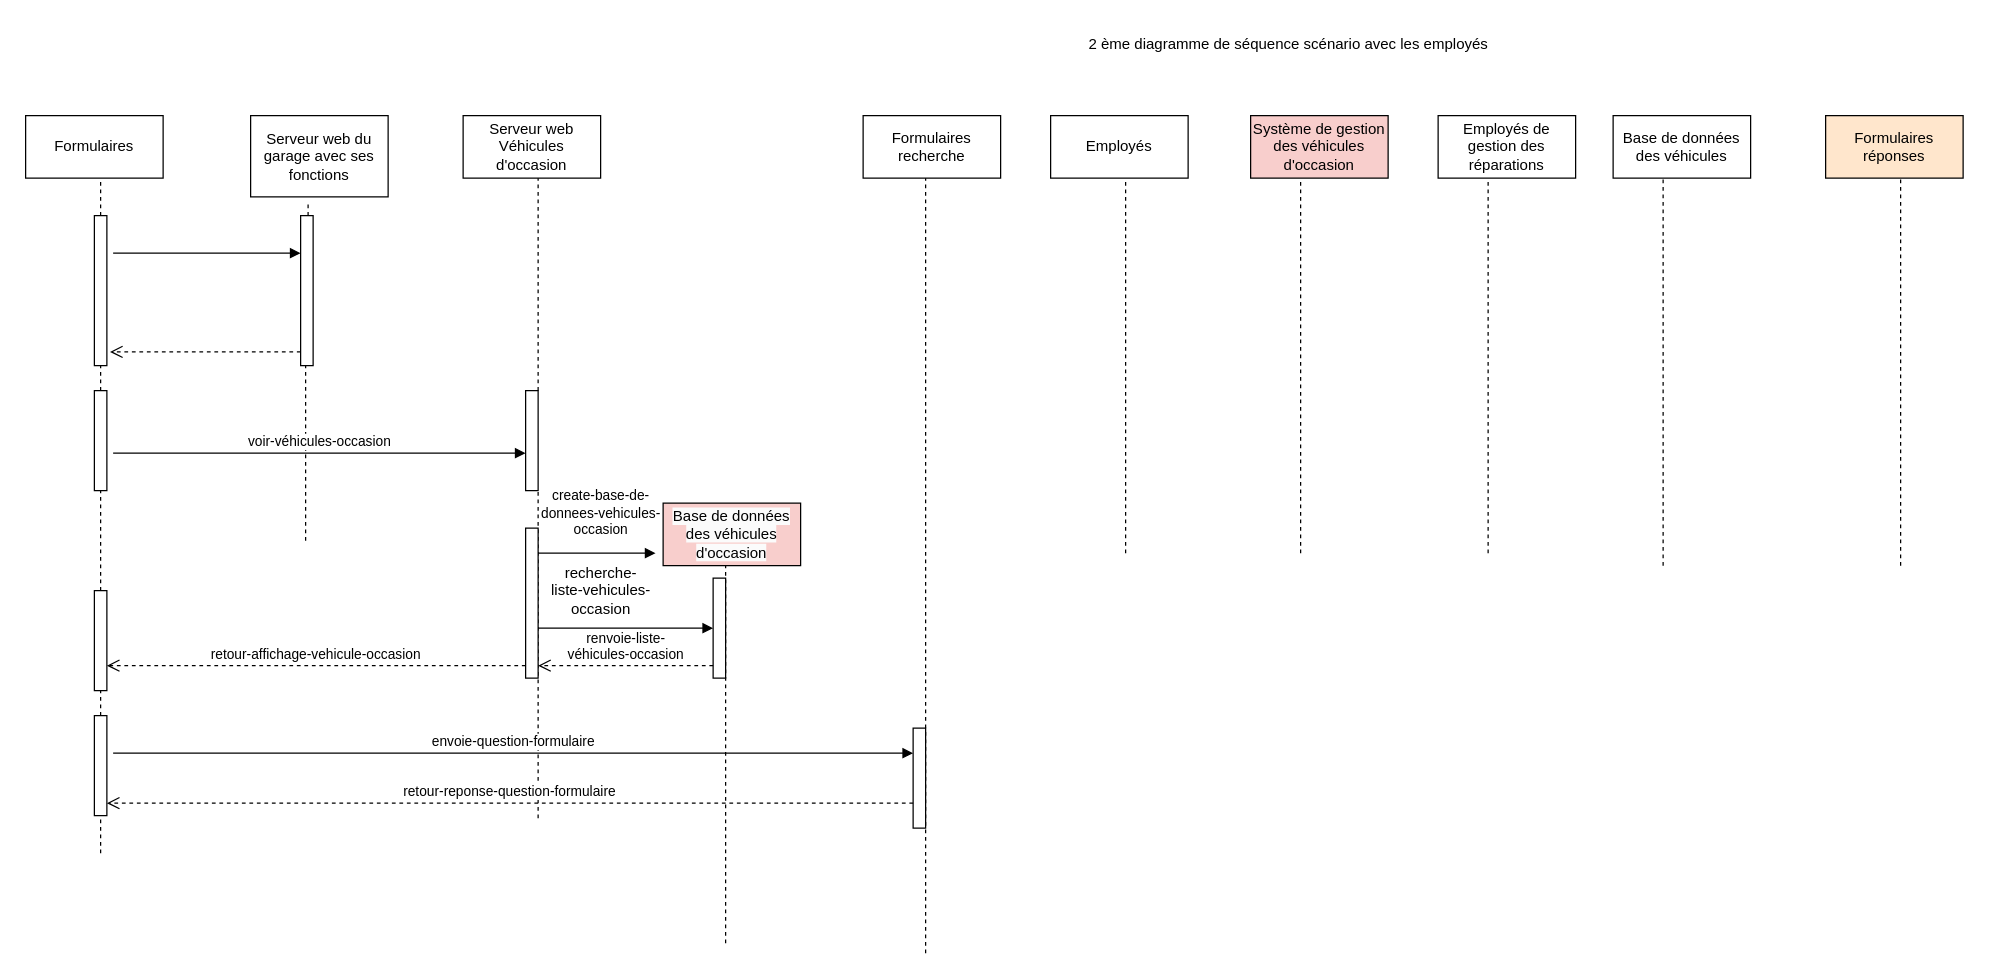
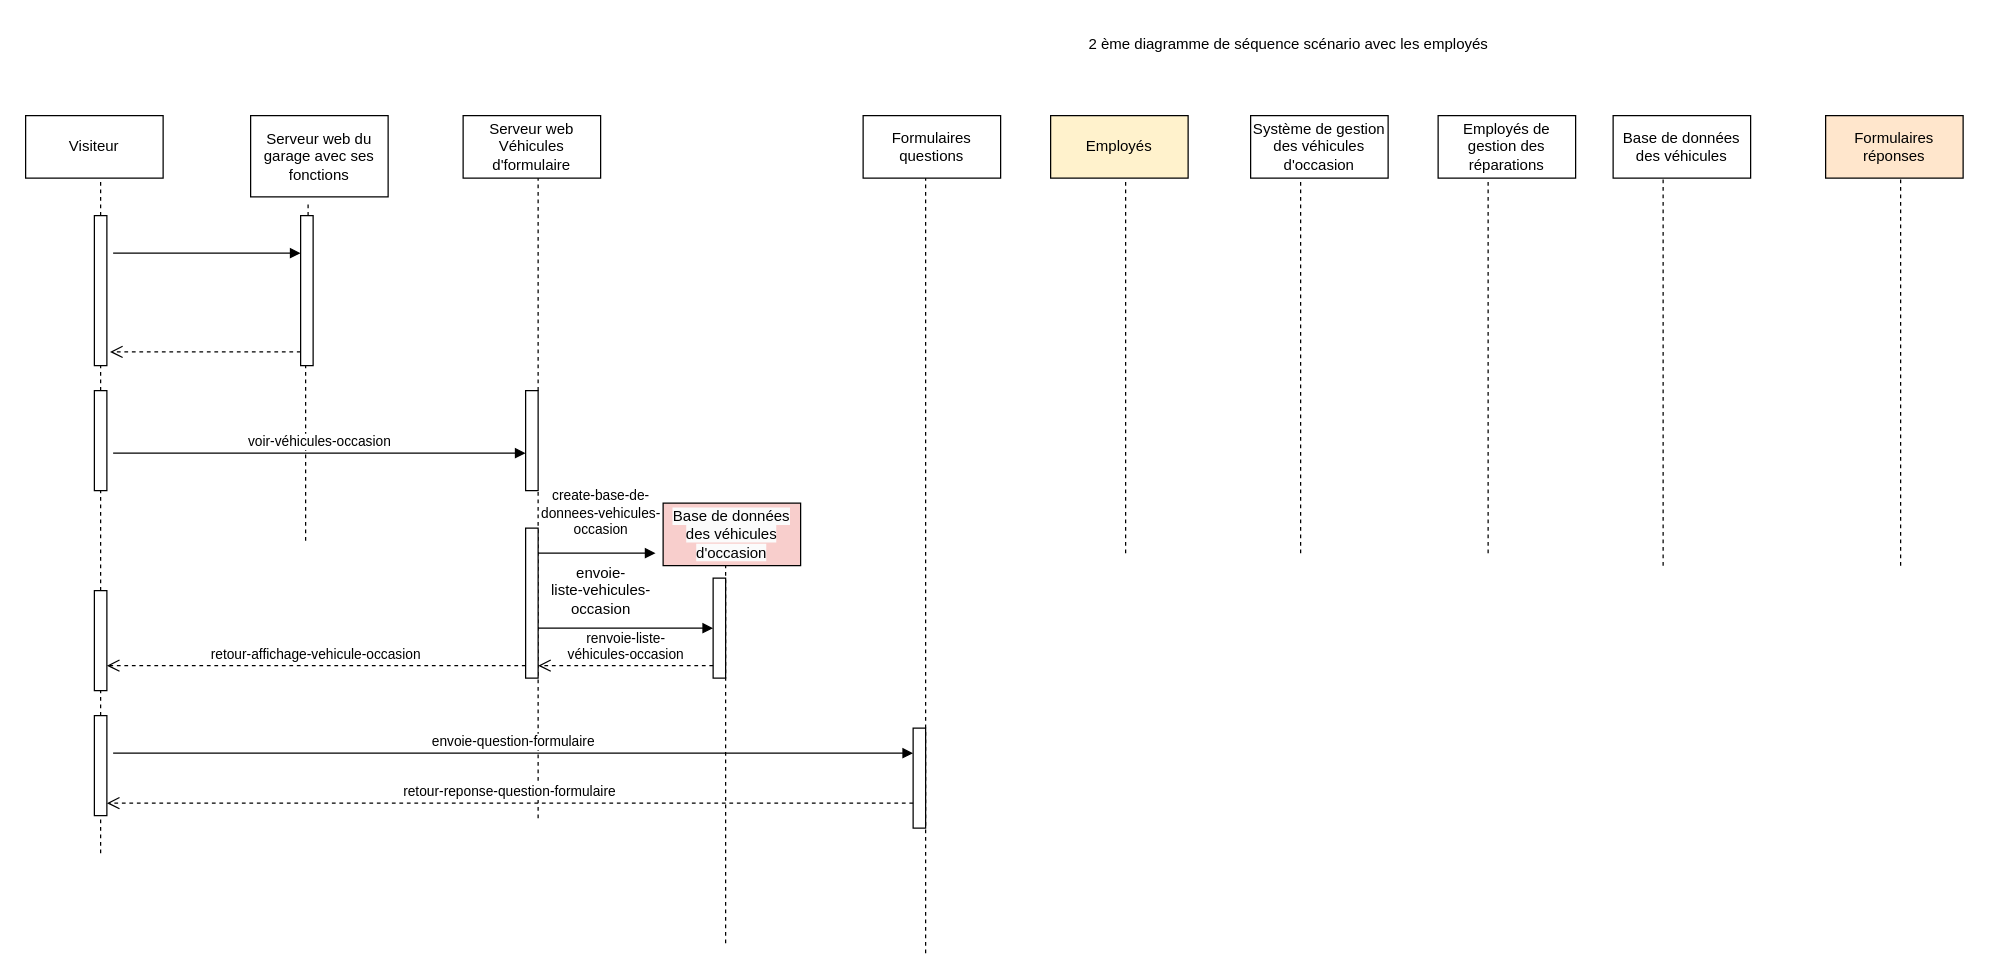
- <mxCell id="2" value="Formulaires" style="html=1;whiteSpace=wrap;" vertex="1" parent="1"><mxGeometry x="20" y="92" width="110" height="50" as="geometry" /></mxCell>
+ <mxCell id="2" value="Visiteur" style="html=1;whiteSpace=wrap;" vertex="1" parent="1"><mxGeometry x="20" y="92" width="110" height="50" as="geometry" /></mxCell>
- <mxCell id="4" value="Serveur web Véhicules d'occasion" style="html=1;whiteSpace=wrap;" vertex="1" parent="1"><mxGeometry x="370" y="92" width="110" height="50" as="geometry" /></mxCell>
+ <mxCell id="4" value="Serveur web Véhicules d'formulaire" style="html=1;whiteSpace=wrap;" vertex="1" parent="1"><mxGeometry x="370" y="92" width="110" height="50" as="geometry" /></mxCell>
- <mxCell id="6" value="Formulaires recherche" style="html=1;whiteSpace=wrap;" vertex="1" parent="1"><mxGeometry x="690" y="92" width="110" height="50" as="geometry" /></mxCell>
+ <mxCell id="6" value="Formulaires questions" style="html=1;whiteSpace=wrap;" vertex="1" parent="1"><mxGeometry x="690" y="92" width="110" height="50" as="geometry" /></mxCell>
- <mxCell id="7" value="Employés" style="html=1;whiteSpace=wrap;" vertex="1" parent="1"><mxGeometry x="840" y="92" width="110" height="50" as="geometry" /></mxCell>
+ <mxCell id="7" value="Employés" style="html=1;whiteSpace=wrap;fillColor=#fff2cc;" vertex="1" parent="1"><mxGeometry x="840" y="92" width="110" height="50" as="geometry" /></mxCell>
- <mxCell id="8" value="Système de gestion des véhicules d'occasion" style="html=1;whiteSpace=wrap;fillColor=#f8cecc;" vertex="1" parent="1"><mxGeometry x="1000" y="92" width="110" height="50" as="geometry" /></mxCell>
+ <mxCell id="8" value="Système de gestion des véhicules d'occasion" style="html=1;whiteSpace=wrap;" vertex="1" parent="1"><mxGeometry x="1000" y="92" width="110" height="50" as="geometry" /></mxCell>
- <mxCell id="37" value="recherche-&lt;br&gt;liste-vehicules-&lt;br&gt;occasion" style="text;html=1;align=center;verticalAlign=middle;resizable=0;points=[];autosize=1;strokeColor=none;fillColor=none;" vertex="1" parent="1"><mxGeometry x="430" y="442" width="100" height="60" as="geometry" /></mxCell>
+ <mxCell id="37" value="envoie-&lt;br&gt;liste-vehicules-&lt;br&gt;occasion" style="text;html=1;align=center;verticalAlign=middle;resizable=0;points=[];autosize=1;strokeColor=none;fillColor=none;" vertex="1" parent="1"><mxGeometry x="430" y="442" width="100" height="60" as="geometry" /></mxCell>
